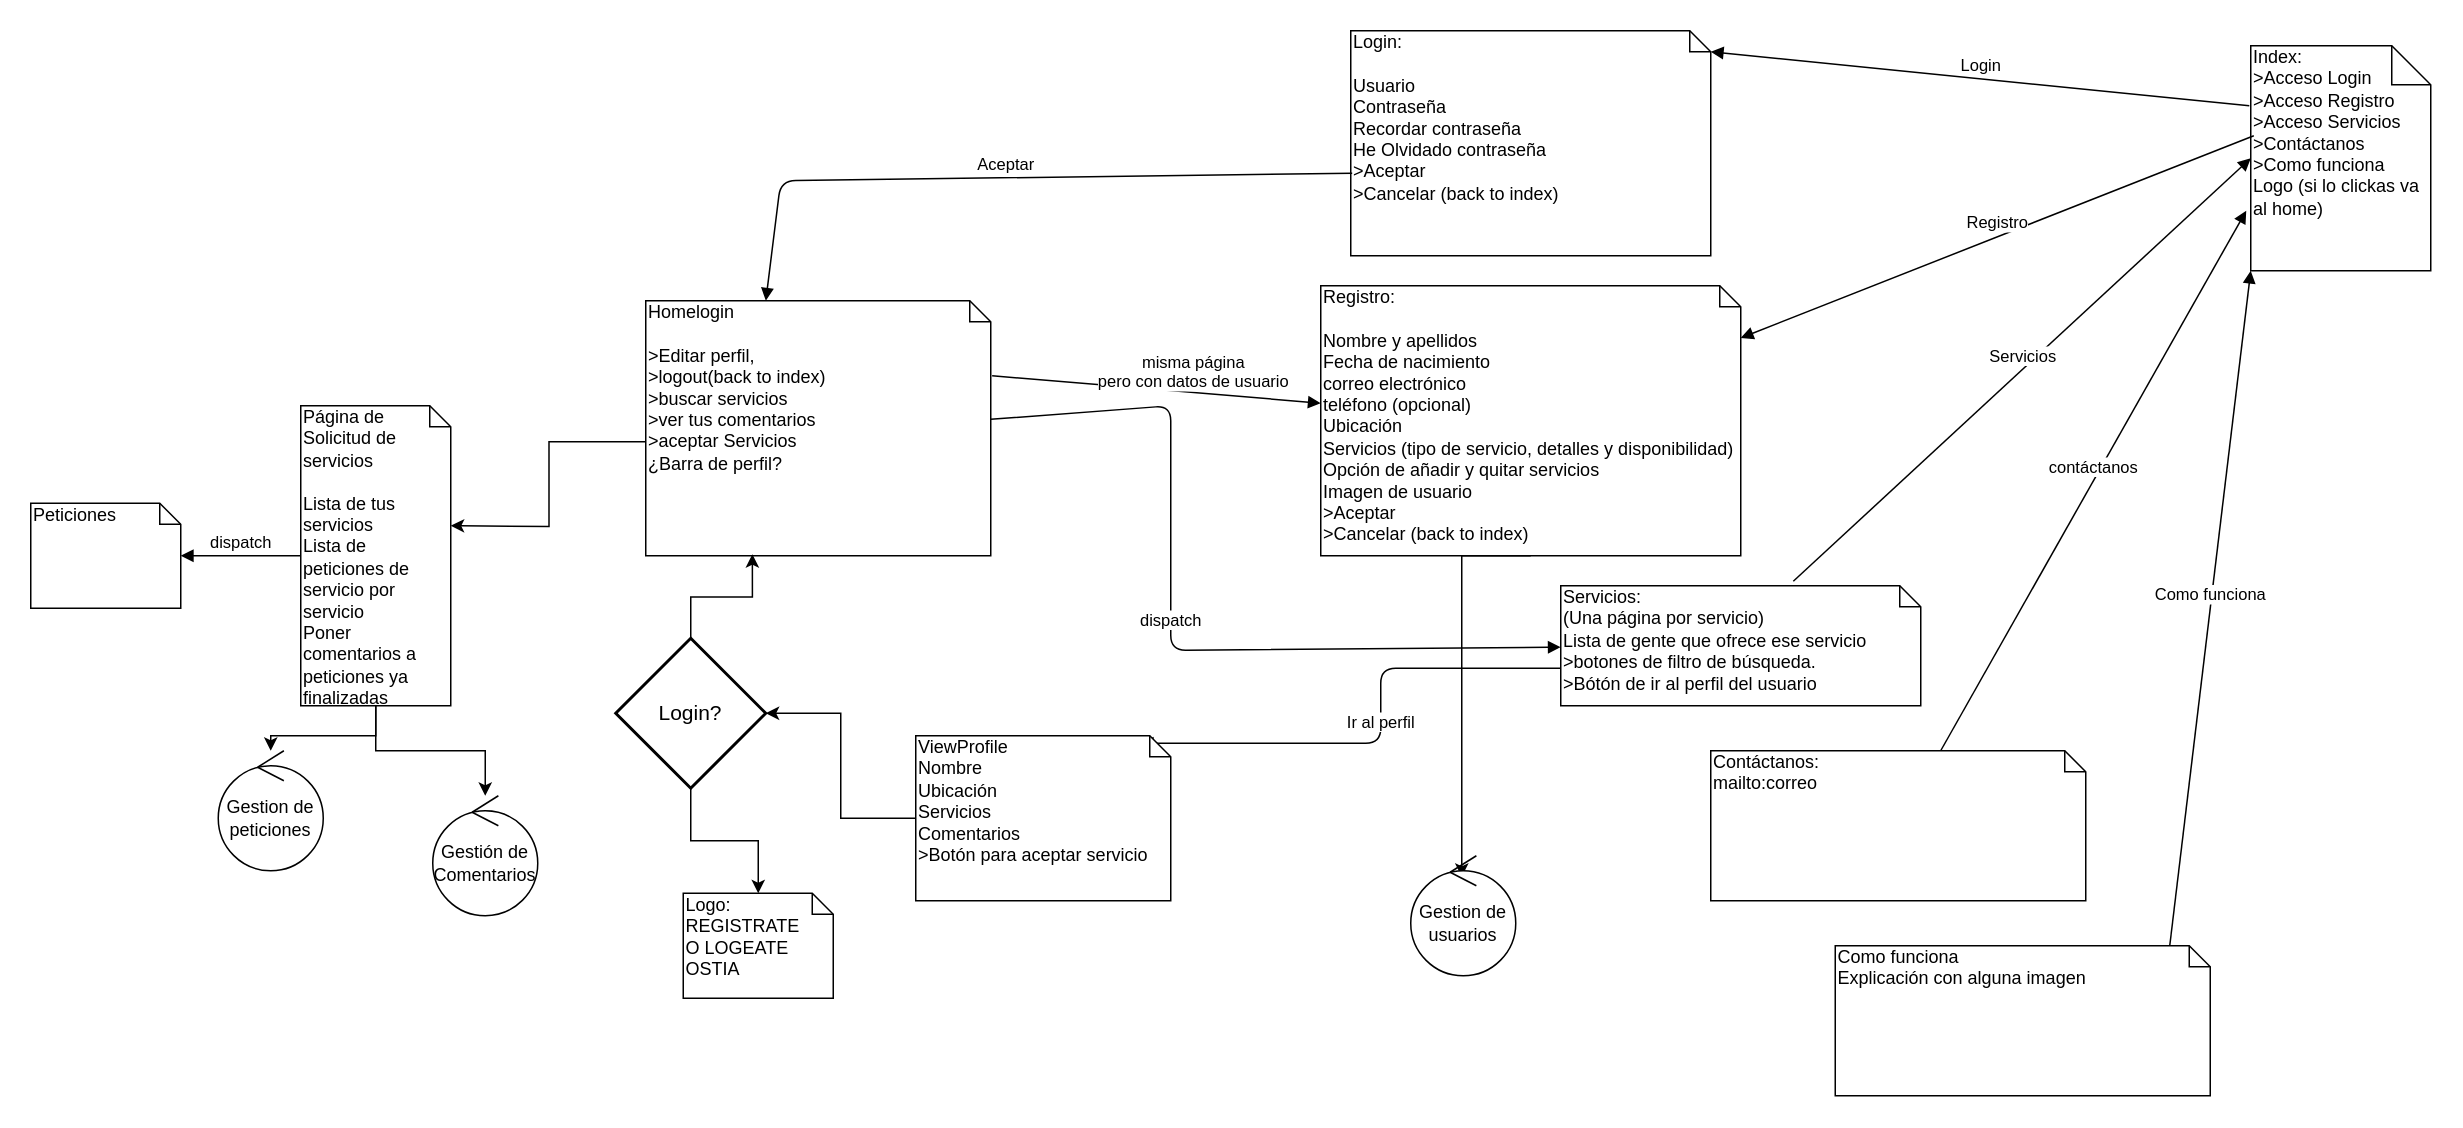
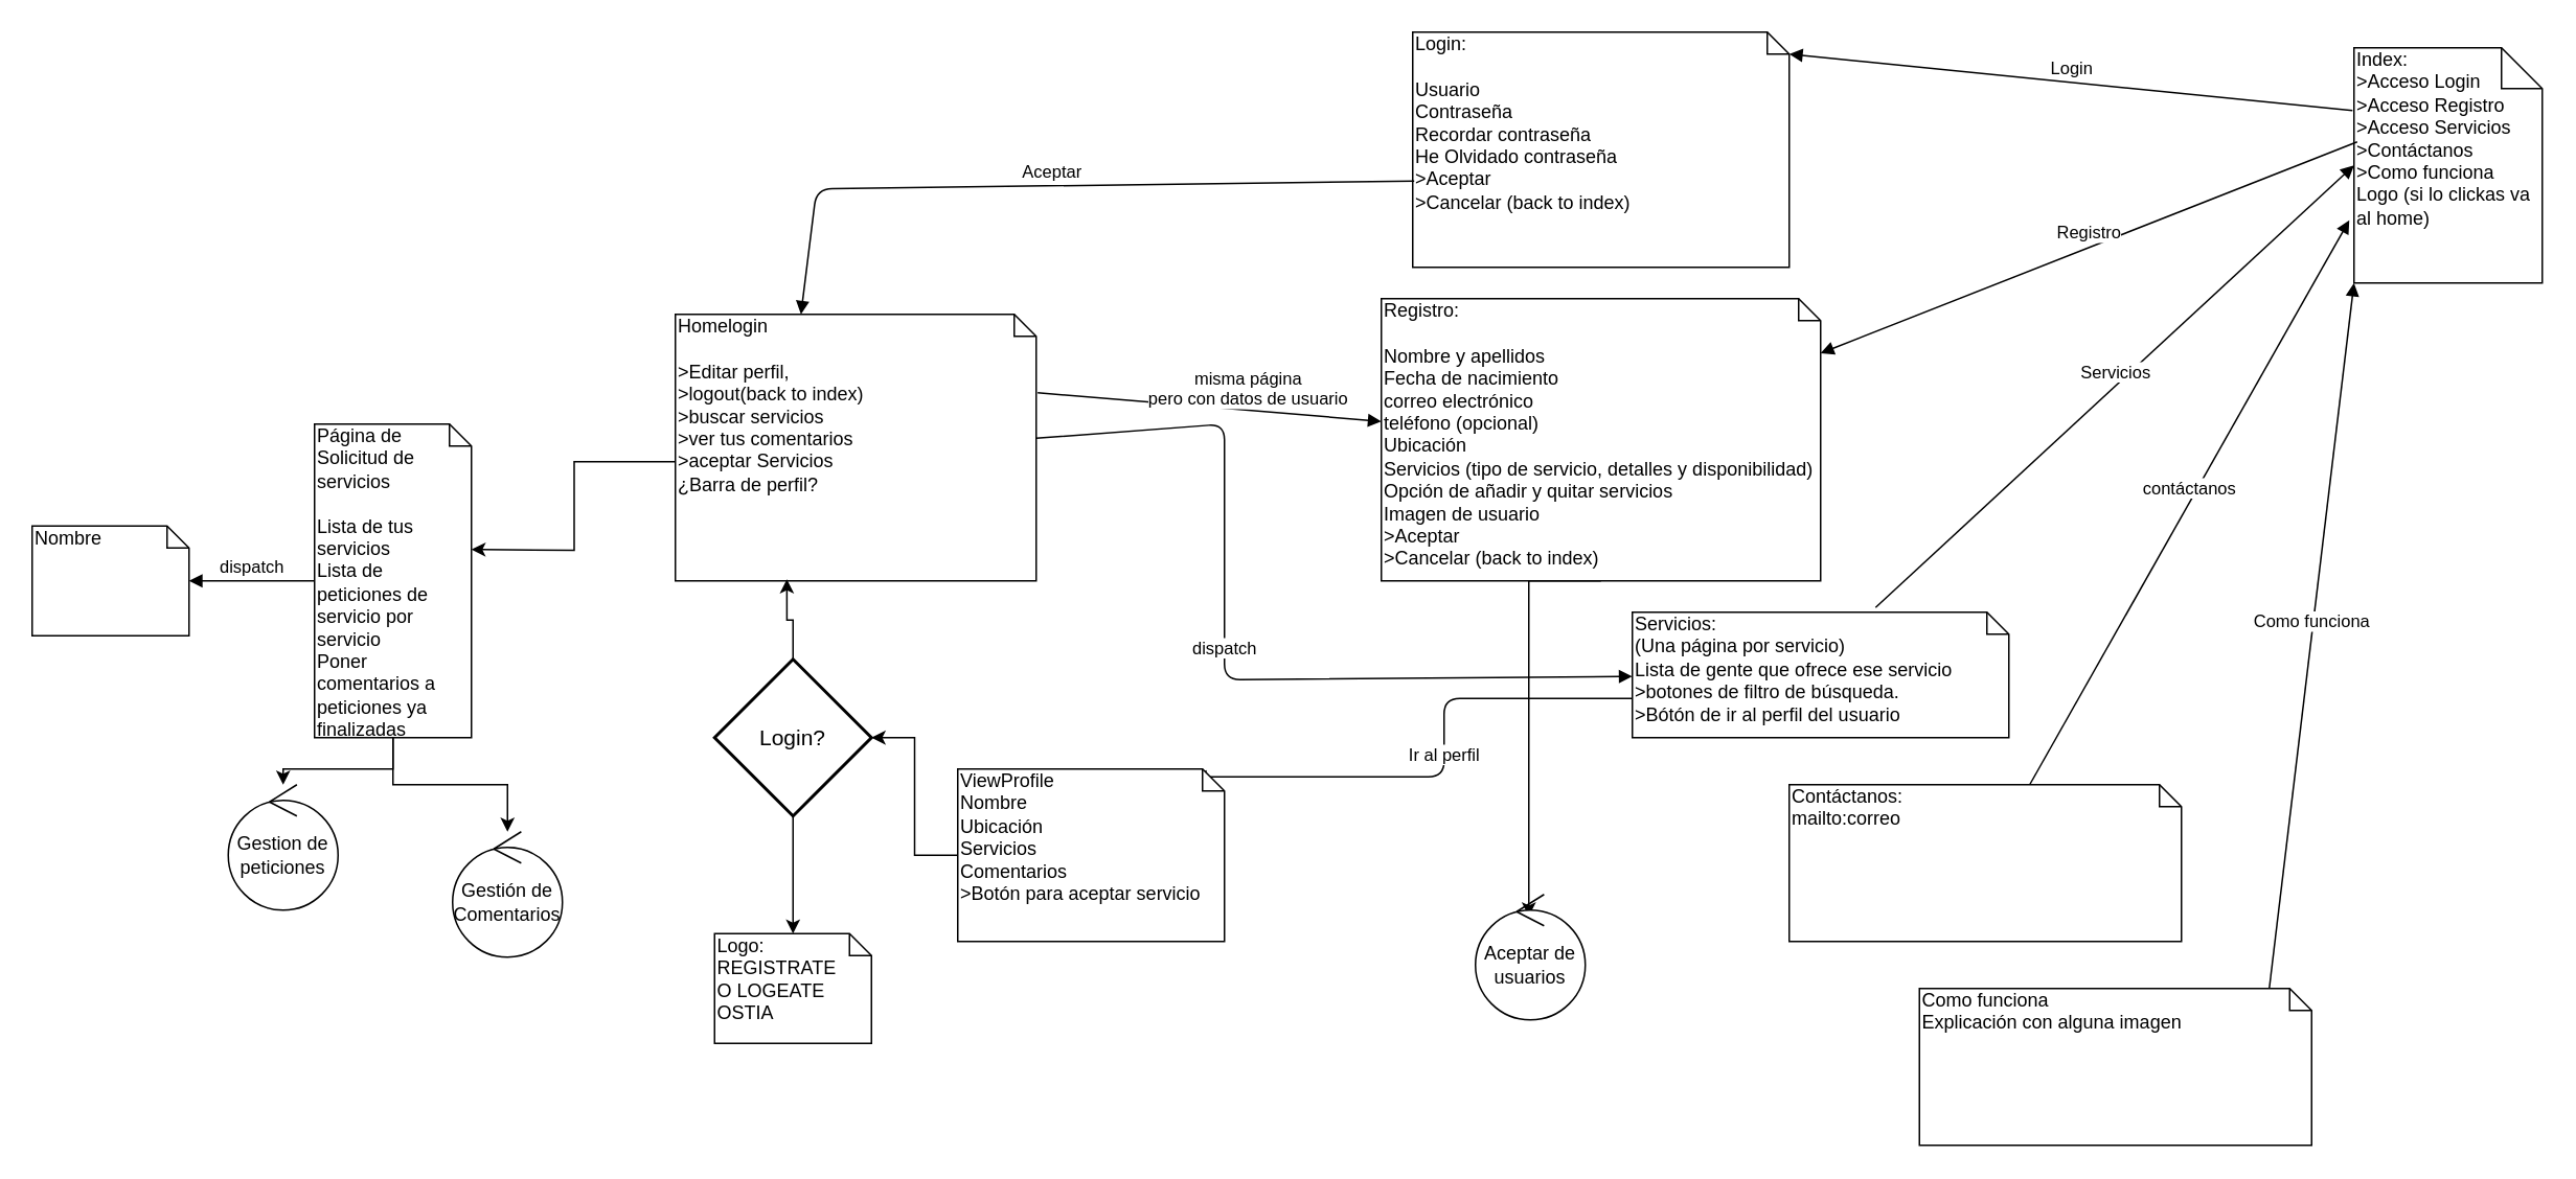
- <mxCell id="30" value="Peticiones&lt;br&gt;" style="shape=note;whiteSpace=wrap;html=1;size=14;verticalAlign=top;align=left;spacingTop=-6;" parent="1" vertex="1"><mxGeometry x="20" y="335" width="100" height="70" as="geometry" /></mxCell>
+ <mxCell id="30" value="Nombre&lt;br&gt;" style="shape=note;whiteSpace=wrap;html=1;size=14;verticalAlign=top;align=left;spacingTop=-6;" parent="1" vertex="1"><mxGeometry x="20" y="335" width="100" height="70" as="geometry" /></mxCell>
- <mxCell id="23" value="Login?" style="shape=rhombus;strokeWidth=2;fontSize=17;perimeter=rhombusPerimeter;whiteSpace=wrap;html=1;align=center;fontSize=14;" parent="1" vertex="1"><mxGeometry x="410" y="425" width="100" height="100" as="geometry" /></mxCell>
+ <mxCell id="23" value="Login?" style="shape=rhombus;strokeWidth=2;fontSize=17;perimeter=rhombusPerimeter;whiteSpace=wrap;html=1;align=center;fontSize=14;" parent="1" vertex="1"><mxGeometry x="455" y="420" width="100" height="100" as="geometry" /></mxCell>
- <mxCell id="32" value="Gestion de usuarios" style="ellipse;shape=umlControl;whiteSpace=wrap;html=1;" parent="1" vertex="1"><mxGeometry x="940" y="570" width="70" height="80" as="geometry" /></mxCell>
+ <mxCell id="32" value="Aceptar de usuarios" style="ellipse;shape=umlControl;whiteSpace=wrap;html=1;" parent="1" vertex="1"><mxGeometry x="940" y="570" width="70" height="80" as="geometry" /></mxCell>
